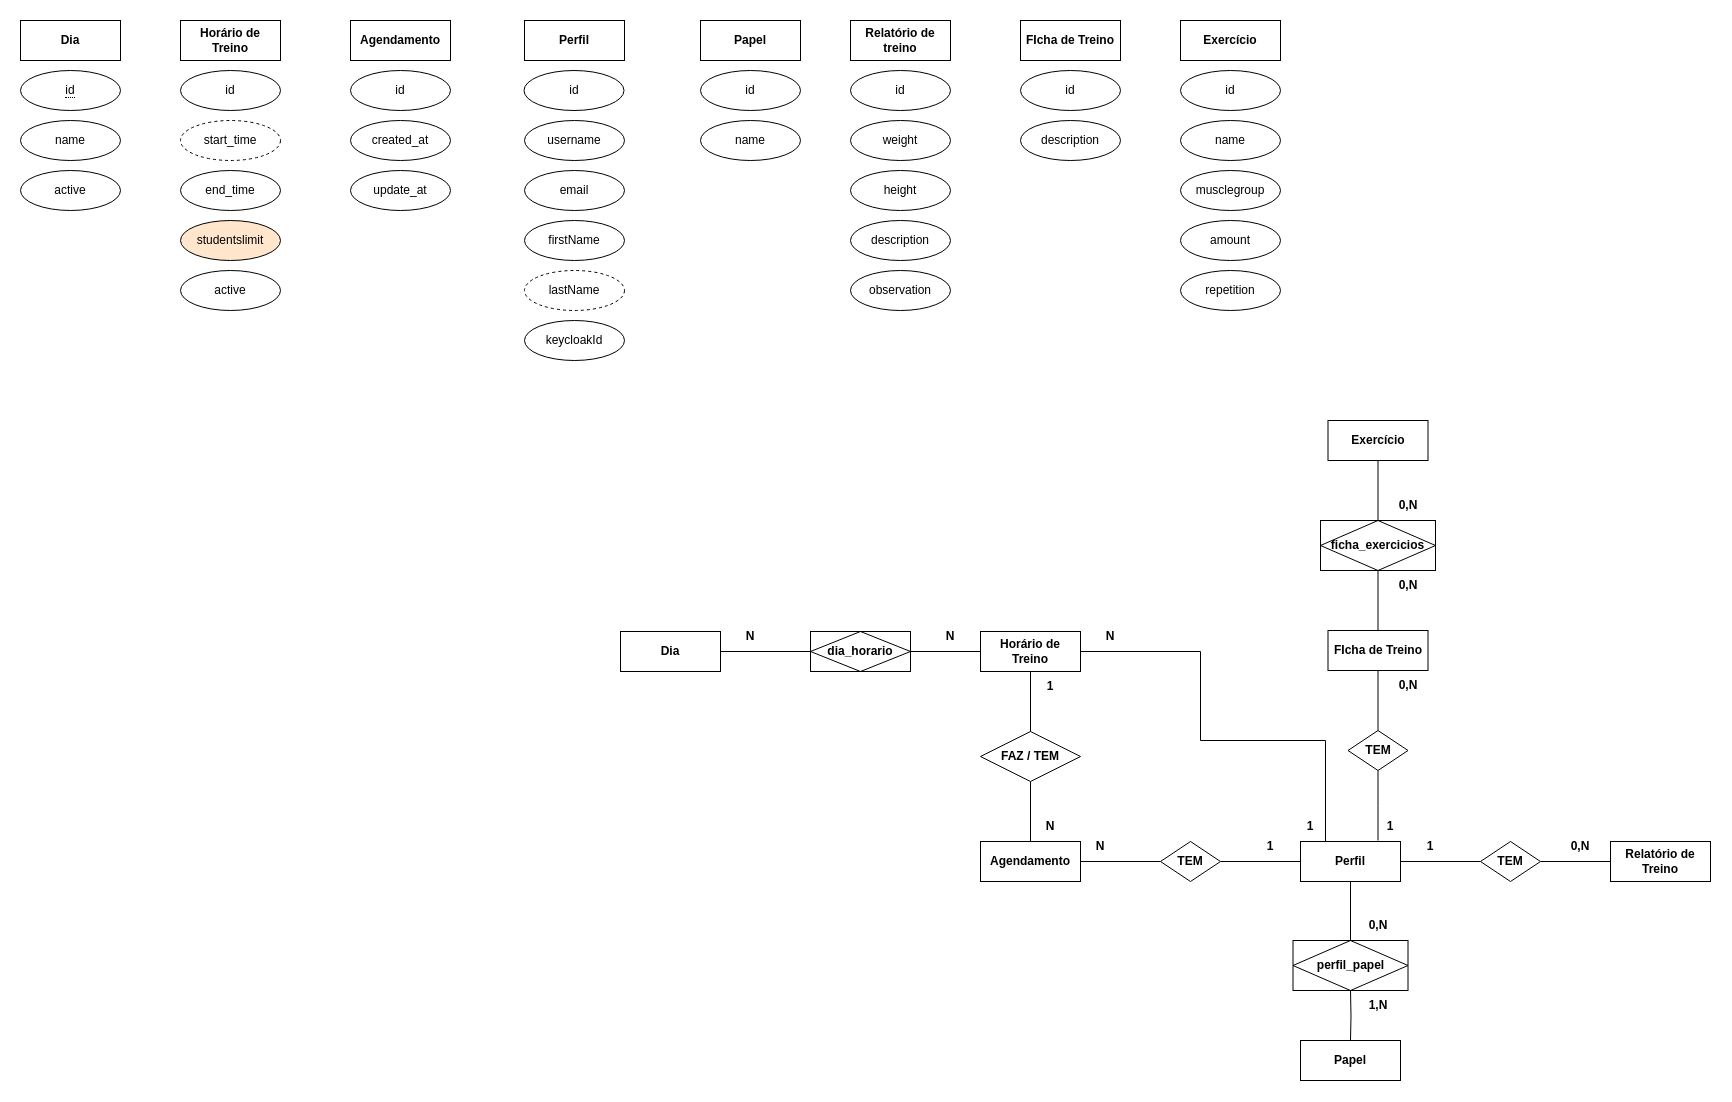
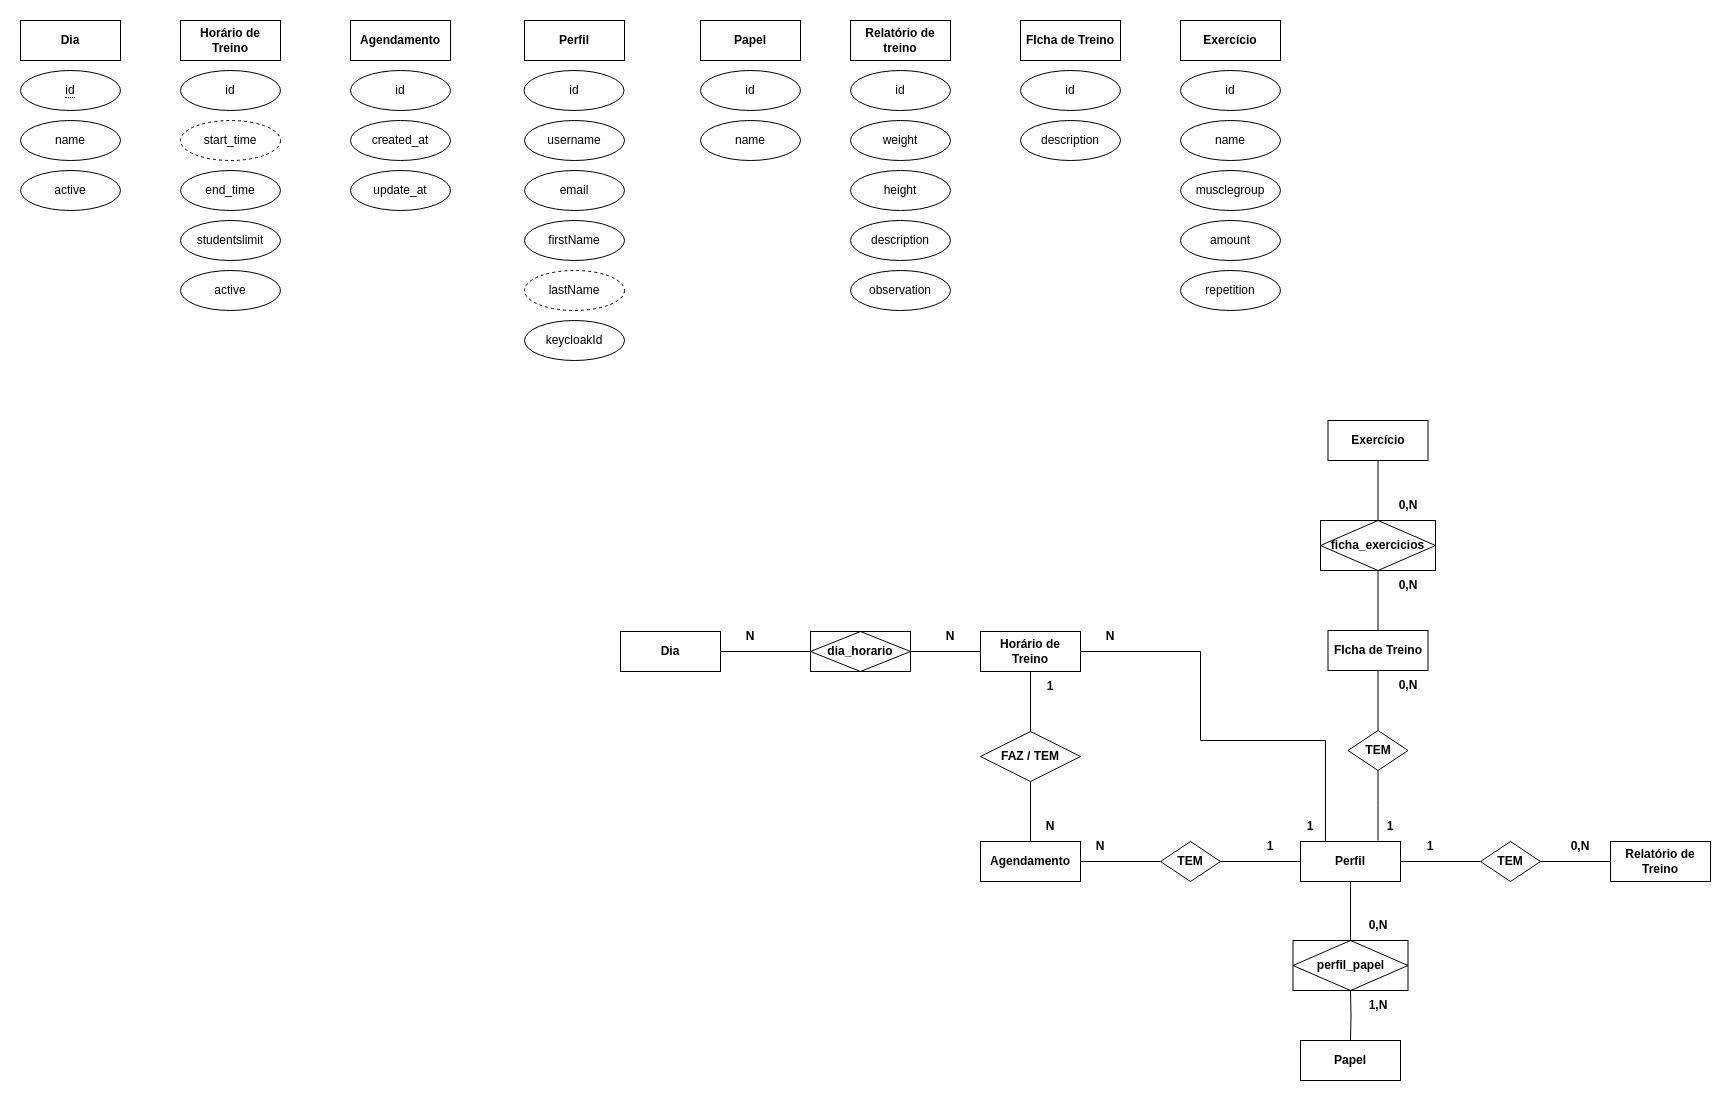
- <mxCell id="56" value="studentslimit" style="ellipse;whiteSpace=wrap;html=1;align=center;fillColor=#ffe6cc;" vertex="1" parent="1"><mxGeometry x="180" y="220" width="100" height="40" as="geometry" /></mxCell>
+ <mxCell id="56" value="studentslimit" style="ellipse;whiteSpace=wrap;html=1;align=center;" vertex="1" parent="1"><mxGeometry x="180" y="220" width="100" height="40" as="geometry" /></mxCell>
